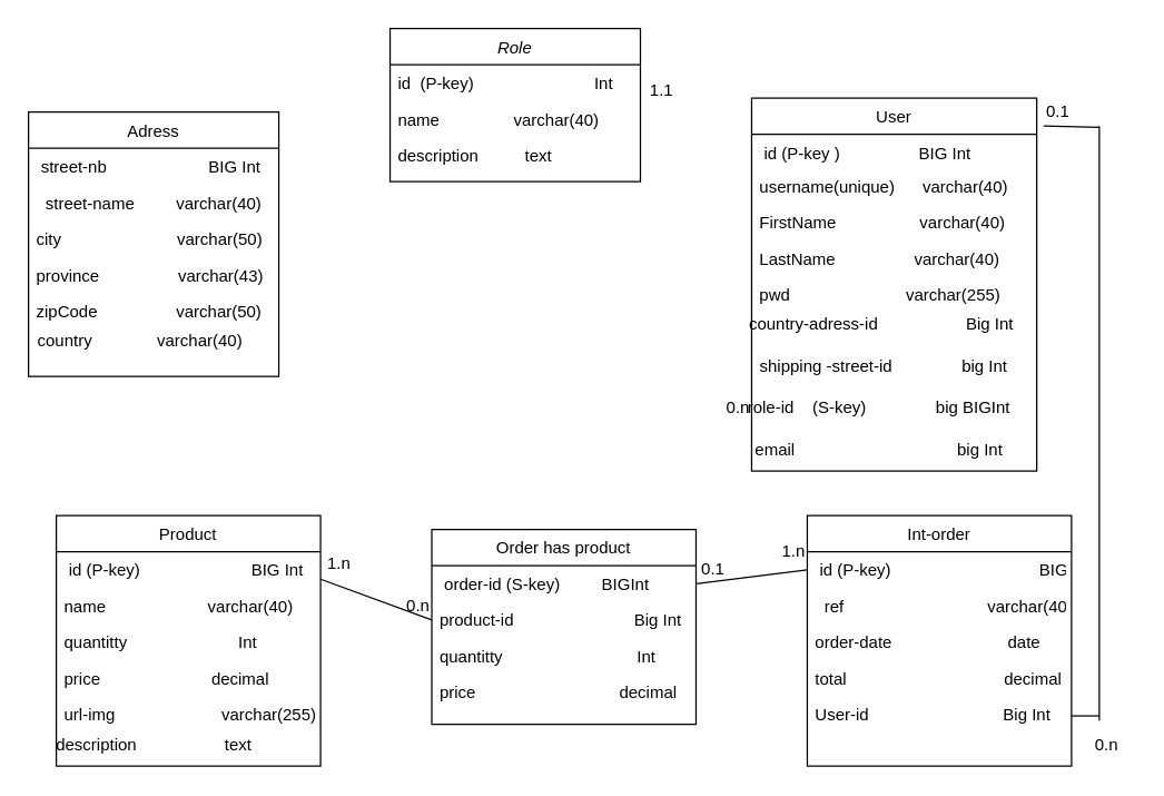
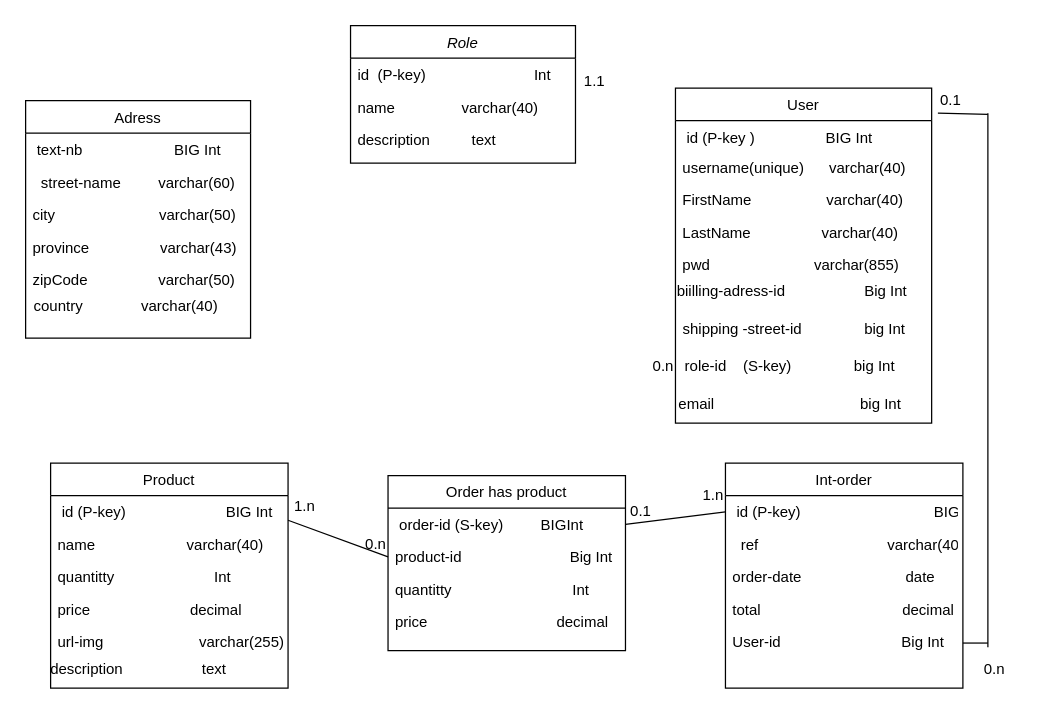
- <mxCell id="35" value=" street-nb                      BIG Int" style="text;align=left;verticalAlign=top;spacingLeft=4;spacingRight=4;overflow=hidden;rotatable=0;points=[[0,0.5],[1,0.5]];portConstraint=eastwest;" vertex="1" parent="34"><mxGeometry y="26" width="180" height="26" as="geometry" /></mxCell>
+ <mxCell id="35" value=" text-nb                      BIG Int" style="text;align=left;verticalAlign=top;spacingLeft=4;spacingRight=4;overflow=hidden;rotatable=0;points=[[0,0.5],[1,0.5]];portConstraint=eastwest;" vertex="1" parent="34"><mxGeometry y="26" width="180" height="26" as="geometry" /></mxCell>
- <mxCell id="36" value="  street-name         varchar(40)" style="text;align=left;verticalAlign=top;spacingLeft=4;spacingRight=4;overflow=hidden;rotatable=0;points=[[0,0.5],[1,0.5]];portConstraint=eastwest;rounded=0;shadow=0;html=0;" vertex="1" parent="34"><mxGeometry y="52" width="180" height="26" as="geometry" /></mxCell>
+ <mxCell id="36" value="  street-name         varchar(60)" style="text;align=left;verticalAlign=top;spacingLeft=4;spacingRight=4;overflow=hidden;rotatable=0;points=[[0,0.5],[1,0.5]];portConstraint=eastwest;rounded=0;shadow=0;html=0;" vertex="1" parent="34"><mxGeometry y="52" width="180" height="26" as="geometry" /></mxCell>
- <mxCell id="11" value="pwd                         varchar(255)" style="text;align=left;verticalAlign=top;spacingLeft=4;spacingRight=4;overflow=hidden;rotatable=0;points=[[0,0.5],[1,0.5]];portConstraint=eastwest;rounded=0;shadow=0;html=0;" parent="6" vertex="1"><mxGeometry y="128" width="205" height="20" as="geometry" /></mxCell>
+ <mxCell id="11" value="pwd                         varchar(855)" style="text;align=left;verticalAlign=top;spacingLeft=4;spacingRight=4;overflow=hidden;rotatable=0;points=[[0,0.5],[1,0.5]];portConstraint=eastwest;rounded=0;shadow=0;html=0;" parent="6" vertex="1"><mxGeometry y="128" width="205" height="20" as="geometry" /></mxCell>
- <mxCell id="12" value="country-adress-id&amp;nbsp; &amp;nbsp; &amp;nbsp; &amp;nbsp; &amp;nbsp; &amp;nbsp; &amp;nbsp; &amp;nbsp; &amp;nbsp; &amp;nbsp;Big Int&amp;nbsp; &amp;nbsp; &amp;nbsp;&amp;nbsp;" style="text;html=1;align=center;verticalAlign=middle;resizable=0;points=[];autosize=1;strokeColor=none;fillColor=none;" vertex="1" parent="6"><mxGeometry y="148" width="205" height="30" as="geometry" /></mxCell>
+ <mxCell id="12" value="biilling-adress-id&amp;nbsp; &amp;nbsp; &amp;nbsp; &amp;nbsp; &amp;nbsp; &amp;nbsp; &amp;nbsp; &amp;nbsp; &amp;nbsp; &amp;nbsp;Big Int&amp;nbsp; &amp;nbsp; &amp;nbsp;&amp;nbsp;" style="text;html=1;align=center;verticalAlign=middle;resizable=0;points=[];autosize=1;strokeColor=none;fillColor=none;" vertex="1" parent="6"><mxGeometry y="148" width="205" height="30" as="geometry" /></mxCell>
- <mxCell id="14" value="role-id&amp;nbsp; &amp;nbsp; (S-key)&amp;nbsp; &amp;nbsp; &amp;nbsp; &amp;nbsp; &amp;nbsp; &amp;nbsp; &amp;nbsp; &amp;nbsp;big BIGInt&amp;nbsp; &amp;nbsp; &amp;nbsp; &amp;nbsp;" style="text;html=1;align=center;verticalAlign=middle;resizable=0;points=[];autosize=1;strokeColor=none;fillColor=none;" vertex="1" parent="6"><mxGeometry y="208" width="205" height="30" as="geometry" /></mxCell>
+ <mxCell id="14" value="role-id&amp;nbsp; &amp;nbsp; (S-key)&amp;nbsp; &amp;nbsp; &amp;nbsp; &amp;nbsp; &amp;nbsp; &amp;nbsp; &amp;nbsp; &amp;nbsp;big Int&amp;nbsp; &amp;nbsp; &amp;nbsp; &amp;nbsp;" style="text;html=1;align=center;verticalAlign=middle;resizable=0;points=[];autosize=1;strokeColor=none;fillColor=none;" vertex="1" parent="6"><mxGeometry y="208" width="205" height="30" as="geometry" /></mxCell>
